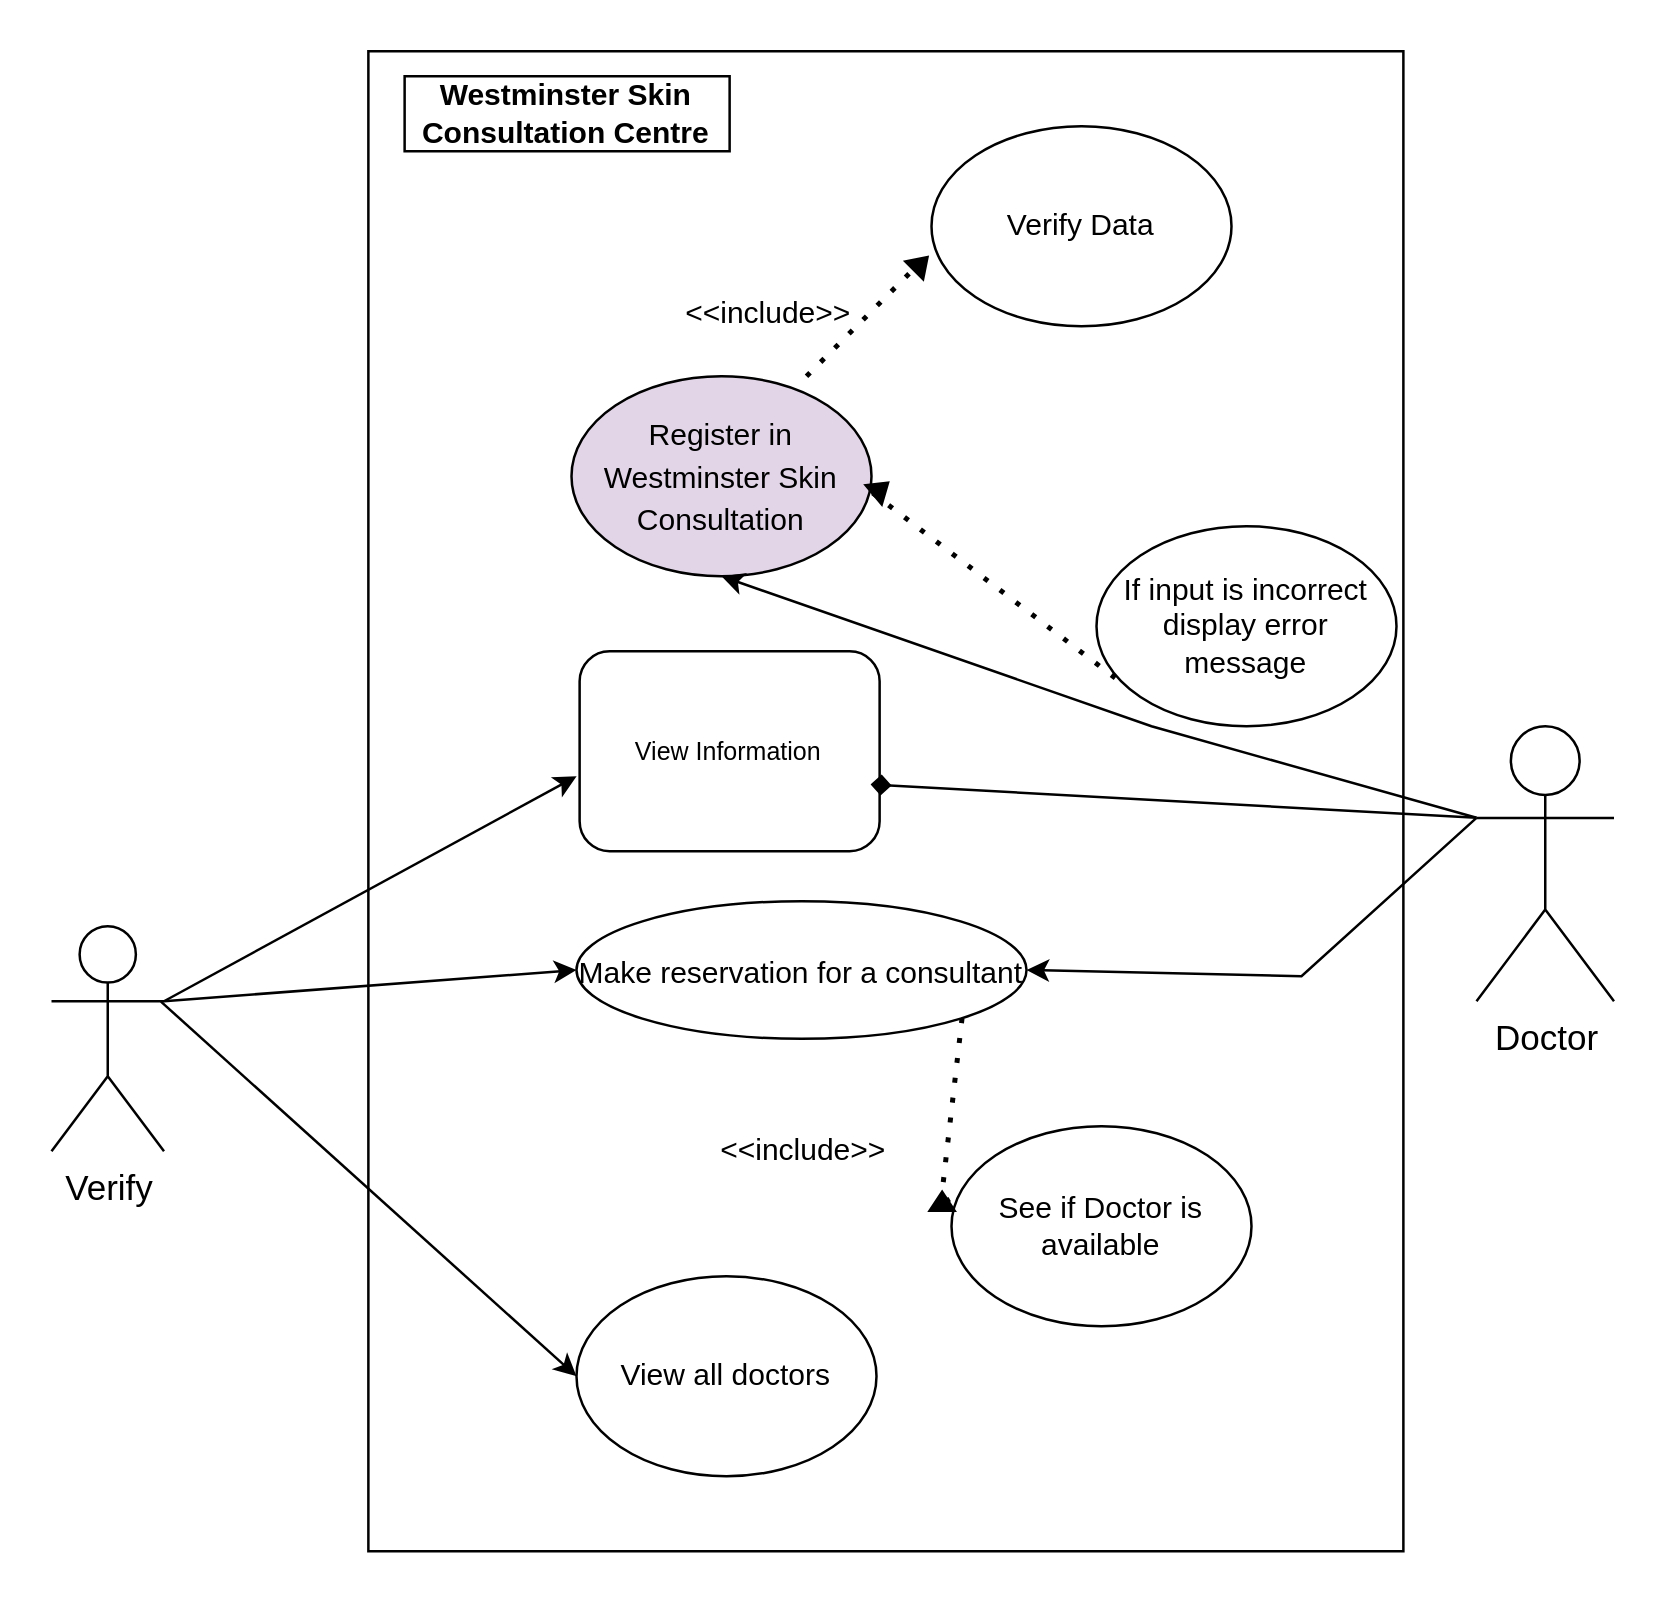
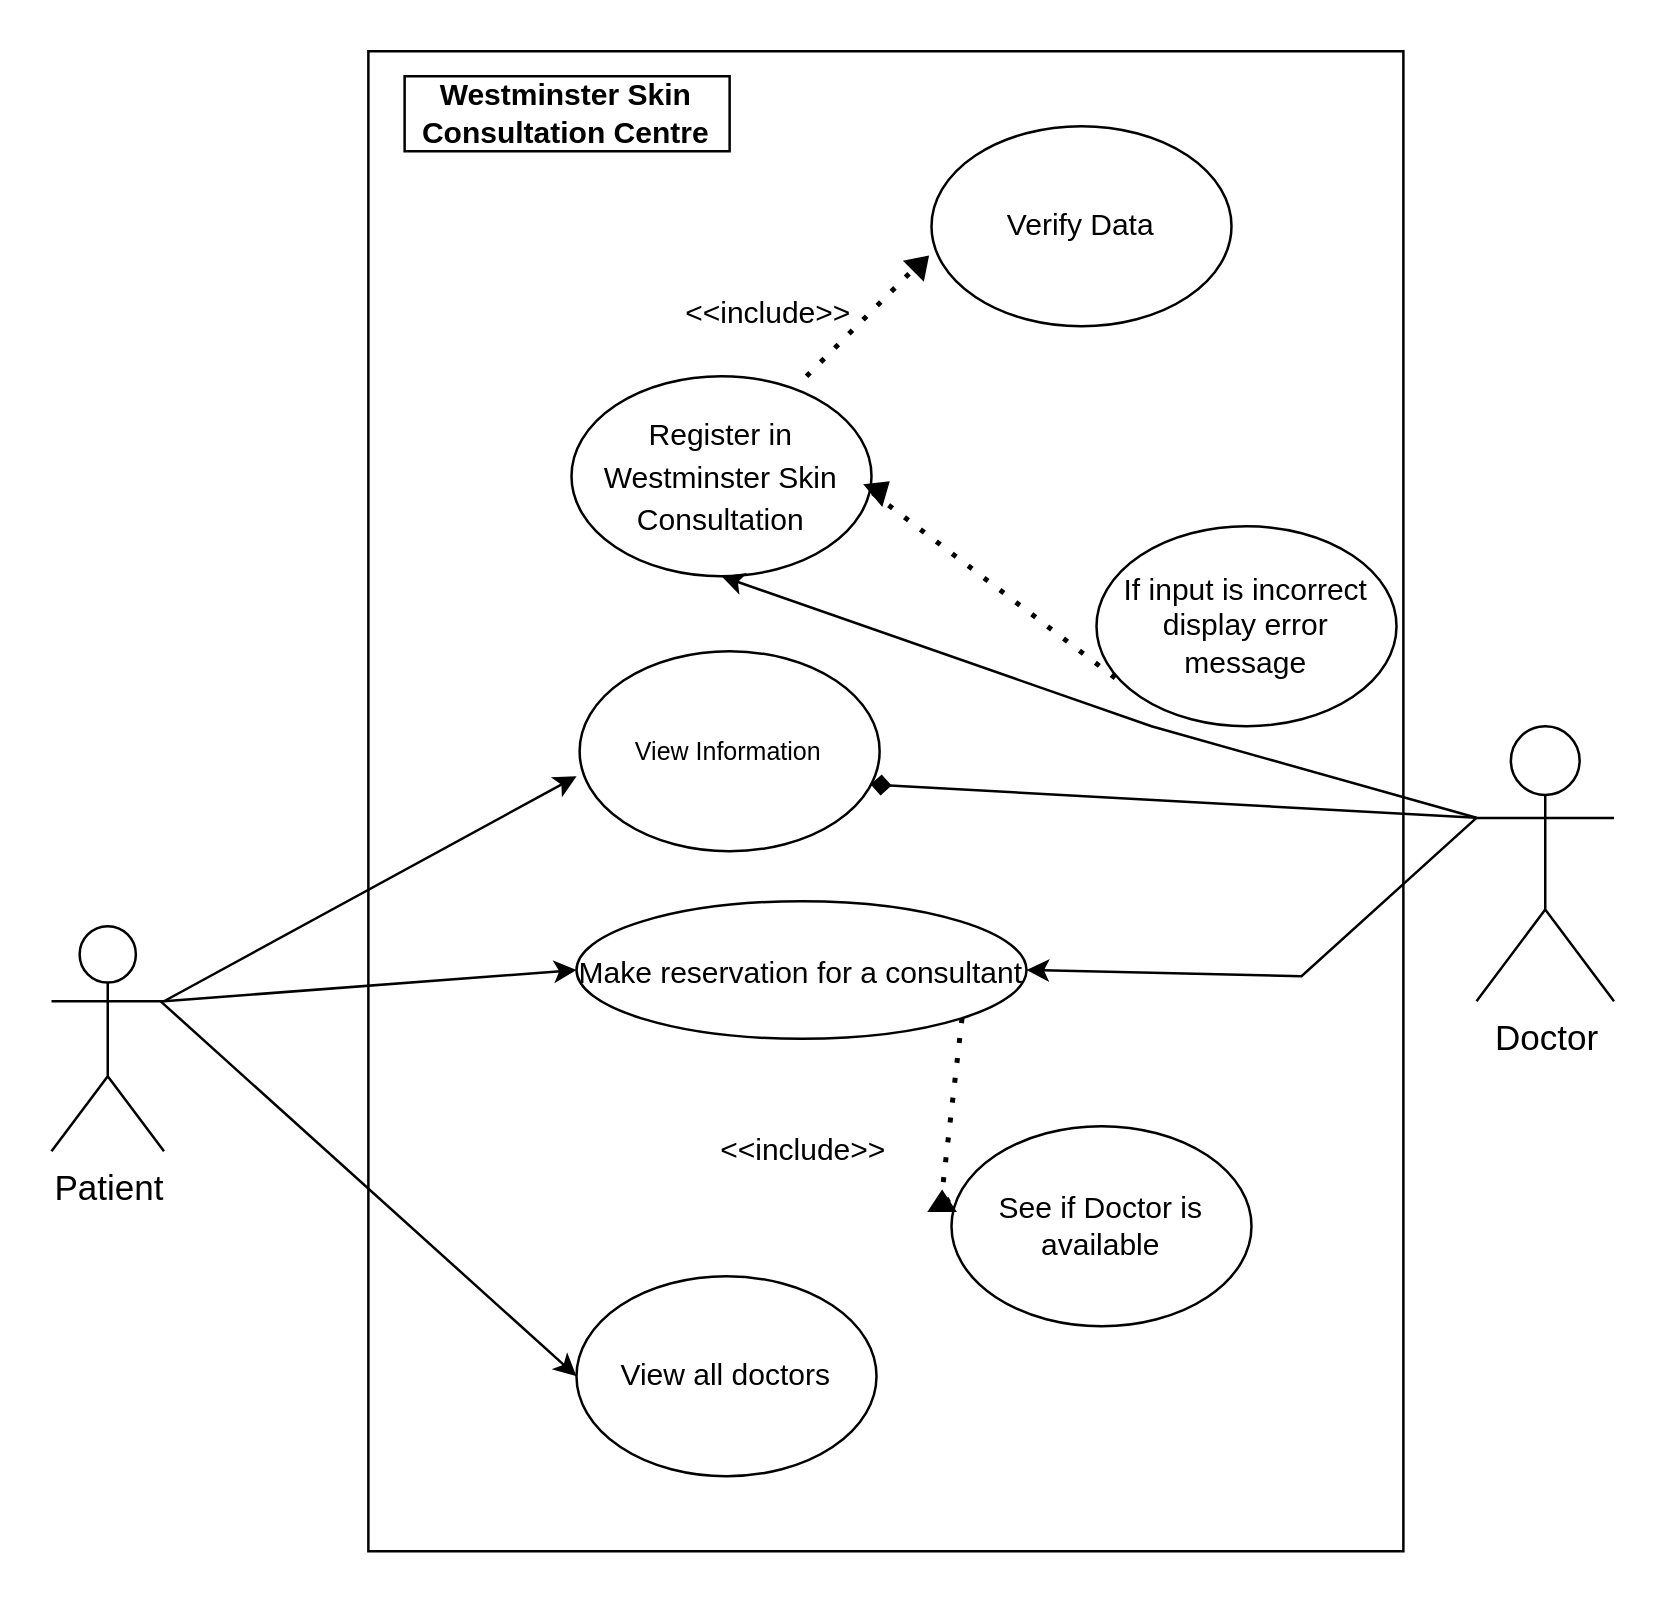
- <mxCell id="5" value="&lt;span style=&quot;font-size: 12px;&quot;&gt;Register in Westminster Skin Consultation&lt;/span&gt;" style="ellipse;whiteSpace=wrap;html=1;fontSize=14;fillColor=#e1d5e7;" parent="1" vertex="1"><mxGeometry x="228" y="150" width="120" height="80" as="geometry" /></mxCell>
+ <mxCell id="5" value="&lt;span style=&quot;font-size: 12px;&quot;&gt;Register in Westminster Skin Consultation&lt;/span&gt;" style="ellipse;whiteSpace=wrap;html=1;fontSize=14;" parent="1" vertex="1"><mxGeometry x="228" y="150" width="120" height="80" as="geometry" /></mxCell>
- <mxCell id="24" value="View Information" style="whiteSpace=wrap;html=1;strokeColor=#000000;fontSize=10;fillColor=#FFFFFF;rounded=1;" parent="1" vertex="1"><mxGeometry x="231.25" y="260" width="120" height="80" as="geometry" /></mxCell>
+ <mxCell id="24" value="View Information" style="ellipse;whiteSpace=wrap;html=1;strokeColor=#000000;fontSize=10;fillColor=#FFFFFF;" parent="1" vertex="1"><mxGeometry x="231.25" y="260" width="120" height="80" as="geometry" /></mxCell>
- <mxCell id="3" value="&lt;font style=&quot;font-size: 14px;&quot;&gt;Verify&lt;/font&gt;" style="shape=umlActor;verticalLabelPosition=bottom;verticalAlign=top;html=1;outlineConnect=0;" parent="1" vertex="1"><mxGeometry x="20" y="370" width="45" height="90" as="geometry" /></mxCell>
+ <mxCell id="3" value="&lt;font style=&quot;font-size: 14px;&quot;&gt;Patient&lt;/font&gt;" style="shape=umlActor;verticalLabelPosition=bottom;verticalAlign=top;html=1;outlineConnect=0;" parent="1" vertex="1"><mxGeometry x="20" y="370" width="45" height="90" as="geometry" /></mxCell>
